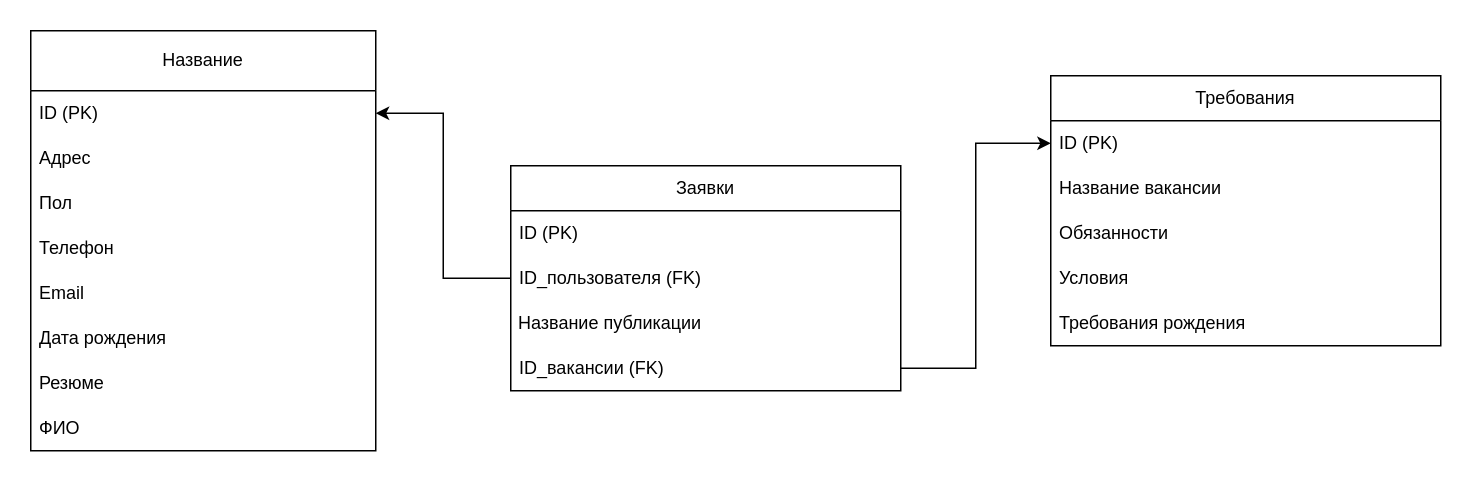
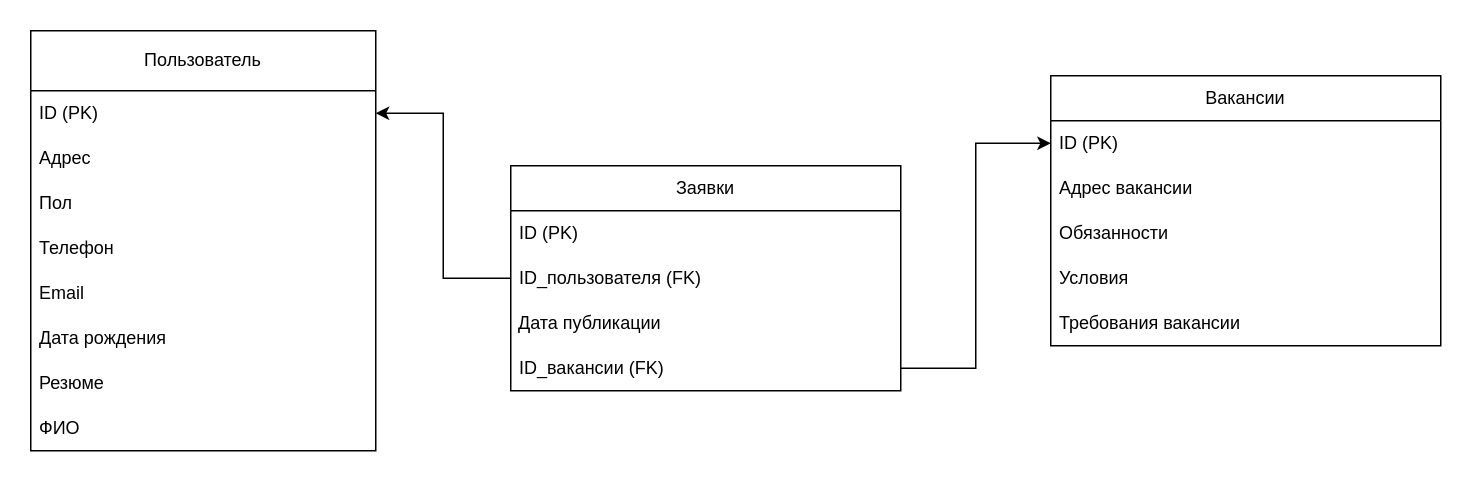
- <mxCell id="2" value="Название" style="swimlane;fontStyle=0;childLayout=stackLayout;horizontal=1;startSize=40;horizontalStack=0;resizeParent=1;resizeParentMax=0;resizeLast=0;collapsible=1;marginBottom=0;whiteSpace=wrap;html=1;" vertex="1" parent="1"><mxGeometry x="20" y="20" width="230" height="280" as="geometry"><mxRectangle x="160" y="140" width="120" height="40" as="alternateBounds" /></mxGeometry></mxCell>
+ <mxCell id="2" value="Пользователь" style="swimlane;fontStyle=0;childLayout=stackLayout;horizontal=1;startSize=40;horizontalStack=0;resizeParent=1;resizeParentMax=0;resizeLast=0;collapsible=1;marginBottom=0;whiteSpace=wrap;html=1;" vertex="1" parent="1"><mxGeometry x="20" y="20" width="230" height="280" as="geometry"><mxRectangle x="160" y="140" width="120" height="40" as="alternateBounds" /></mxGeometry></mxCell>
- <mxCell id="11" value="Требования" style="swimlane;fontStyle=0;childLayout=stackLayout;horizontal=1;startSize=30;horizontalStack=0;resizeParent=1;resizeParentMax=0;resizeLast=0;collapsible=1;marginBottom=0;whiteSpace=wrap;html=1;" vertex="1" parent="1"><mxGeometry x="700" y="50" width="260" height="180" as="geometry" /></mxCell>
+ <mxCell id="11" value="Вакансии" style="swimlane;fontStyle=0;childLayout=stackLayout;horizontal=1;startSize=30;horizontalStack=0;resizeParent=1;resizeParentMax=0;resizeLast=0;collapsible=1;marginBottom=0;whiteSpace=wrap;html=1;" vertex="1" parent="1"><mxGeometry x="700" y="50" width="260" height="180" as="geometry" /></mxCell>
- <mxCell id="13" value="Название вакансии" style="text;strokeColor=none;fillColor=none;align=left;verticalAlign=middle;spacingLeft=4;spacingRight=4;overflow=hidden;points=[[0,0.5],[1,0.5]];portConstraint=eastwest;rotatable=0;whiteSpace=wrap;html=1;" vertex="1" parent="11"><mxGeometry y="60" width="260" height="30" as="geometry" /></mxCell>
+ <mxCell id="13" value="Адрес вакансии" style="text;strokeColor=none;fillColor=none;align=left;verticalAlign=middle;spacingLeft=4;spacingRight=4;overflow=hidden;points=[[0,0.5],[1,0.5]];portConstraint=eastwest;rotatable=0;whiteSpace=wrap;html=1;" vertex="1" parent="11"><mxGeometry y="60" width="260" height="30" as="geometry" /></mxCell>
- <mxCell id="20" value="&amp;nbsp;Название публикации" style="text;html=1;align=left;verticalAlign=middle;resizable=0;points=[];autosize=1;strokeColor=none;fillColor=none;" vertex="1" parent="17"><mxGeometry y="90" width="260" height="30" as="geometry" /></mxCell>
+ <mxCell id="20" value="&amp;nbsp;Дата публикации" style="text;html=1;align=left;verticalAlign=middle;resizable=0;points=[];autosize=1;strokeColor=none;fillColor=none;" vertex="1" parent="17"><mxGeometry y="90" width="260" height="30" as="geometry" /></mxCell>
- <mxCell id="16" value="Требования рождения" style="text;strokeColor=none;fillColor=none;align=left;verticalAlign=middle;spacingLeft=4;spacingRight=4;overflow=hidden;points=[[0,0.5],[1,0.5]];portConstraint=eastwest;rotatable=0;whiteSpace=wrap;html=1;" vertex="1" parent="11"><mxGeometry y="150" width="260" height="30" as="geometry" /></mxCell>
+ <mxCell id="16" value="Требования вакансии" style="text;strokeColor=none;fillColor=none;align=left;verticalAlign=middle;spacingLeft=4;spacingRight=4;overflow=hidden;points=[[0,0.5],[1,0.5]];portConstraint=eastwest;rotatable=0;whiteSpace=wrap;html=1;" vertex="1" parent="11"><mxGeometry y="150" width="260" height="30" as="geometry" /></mxCell>
